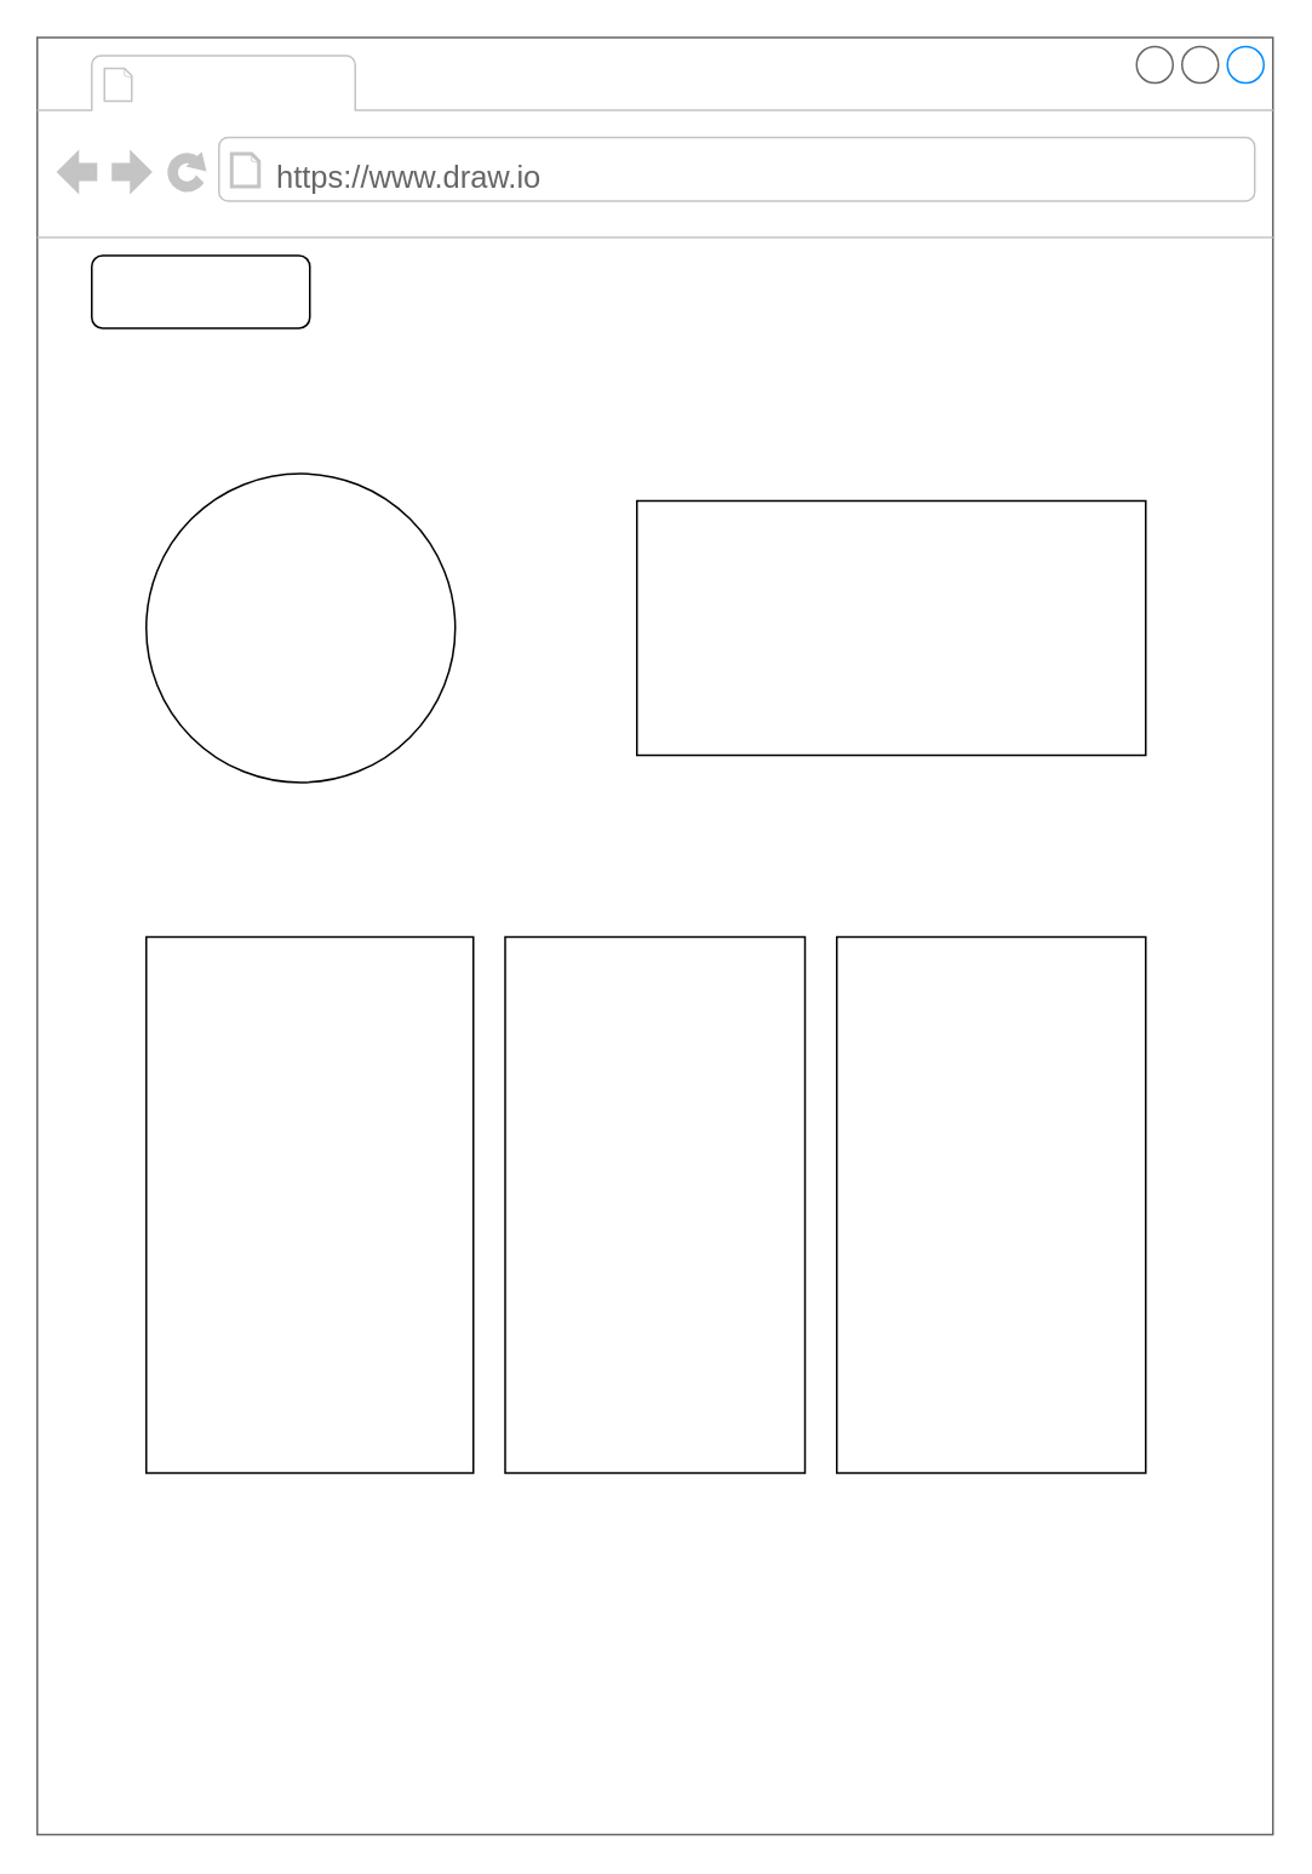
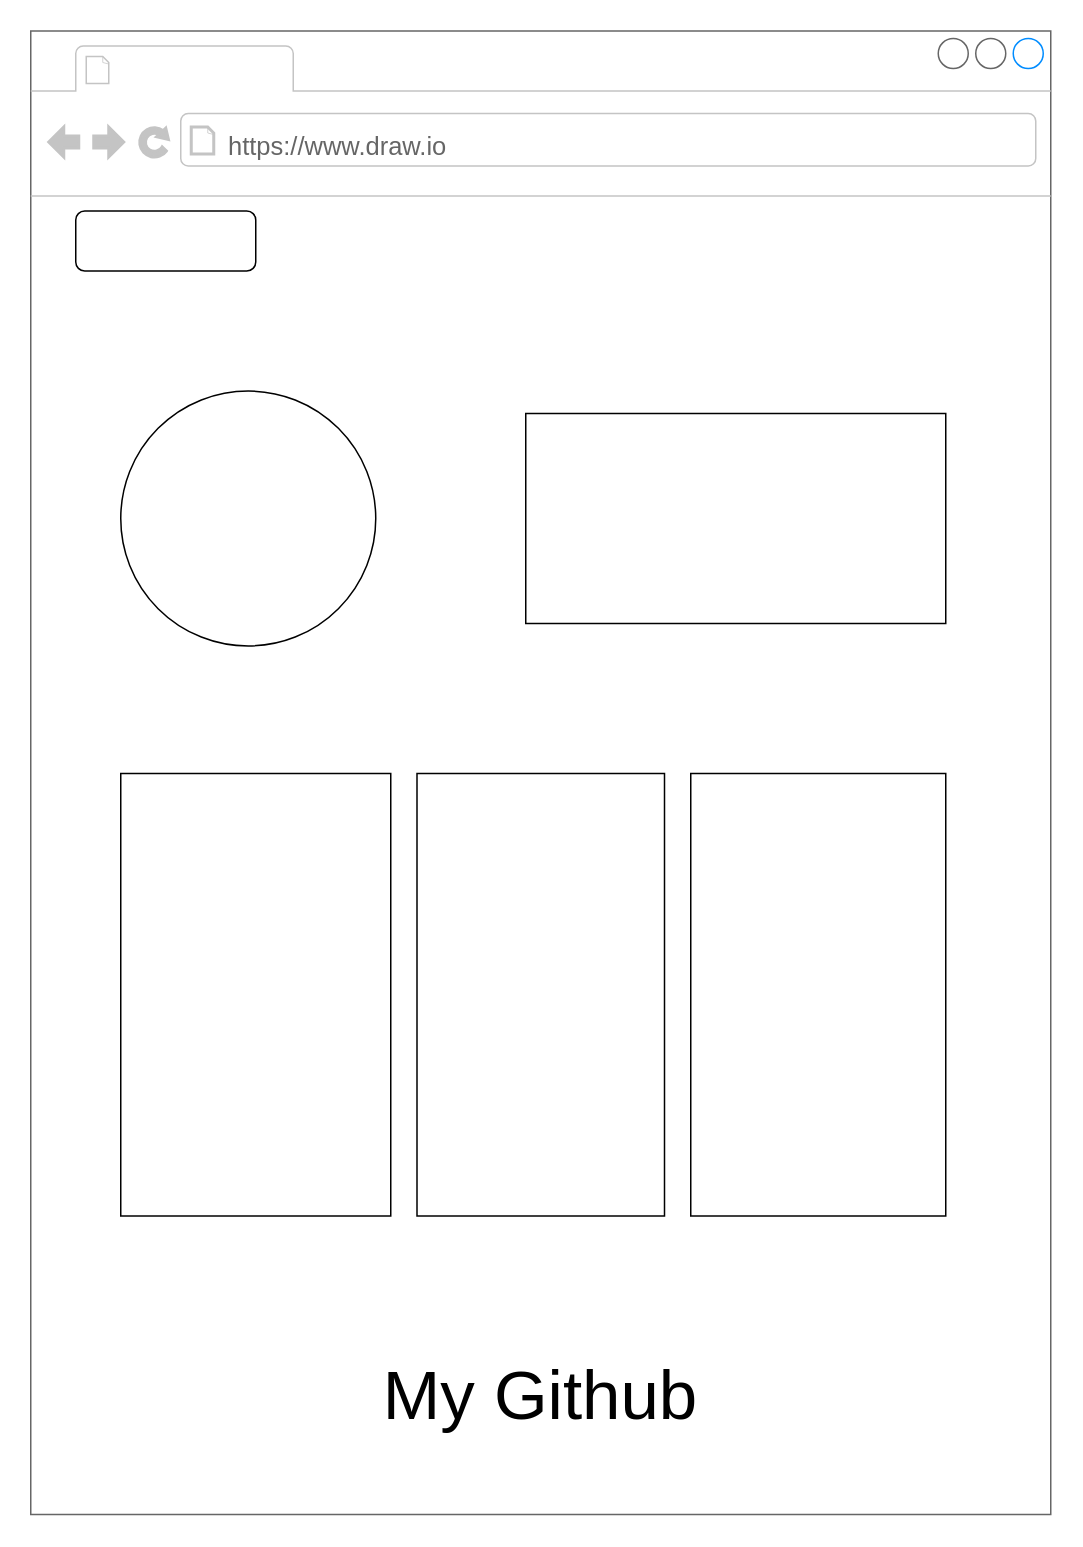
+ <mxCell id="11" value="&lt;span style=&quot;font-size: 46px&quot;&gt;My Github&lt;/span&gt;" style="text;html=1;strokeColor=none;fillColor=none;align=center;verticalAlign=middle;whiteSpace=wrap;rounded=0;" vertex="1" parent="2"><mxGeometry x="70" y="860" width="540" height="100" as="geometry" /></mxCell>
